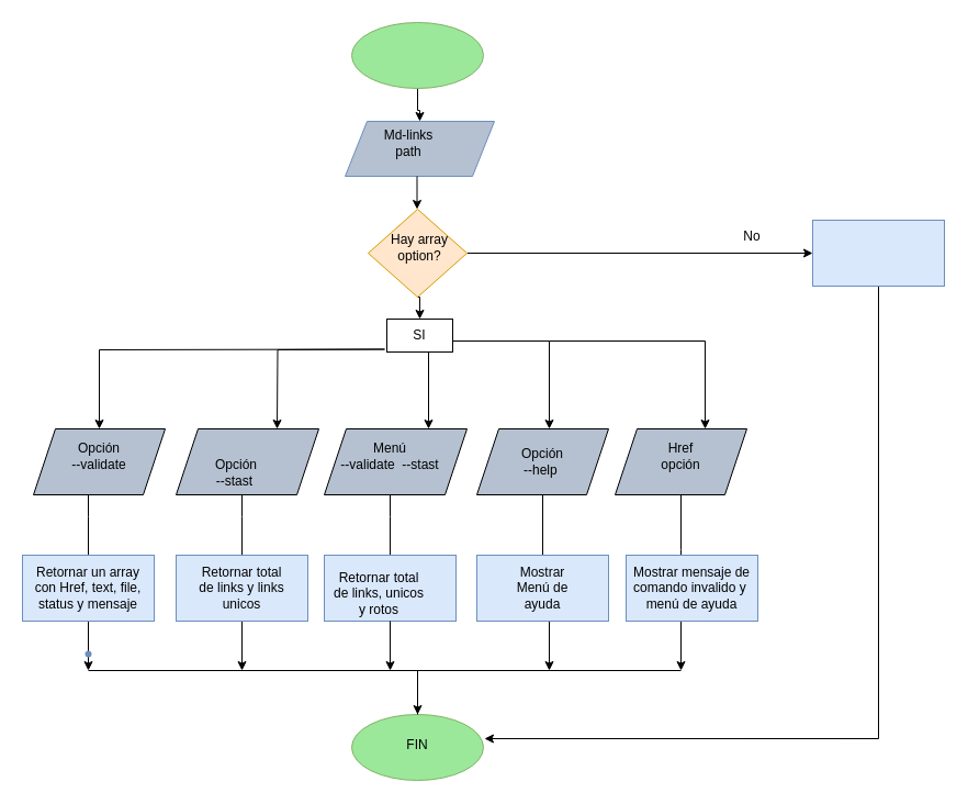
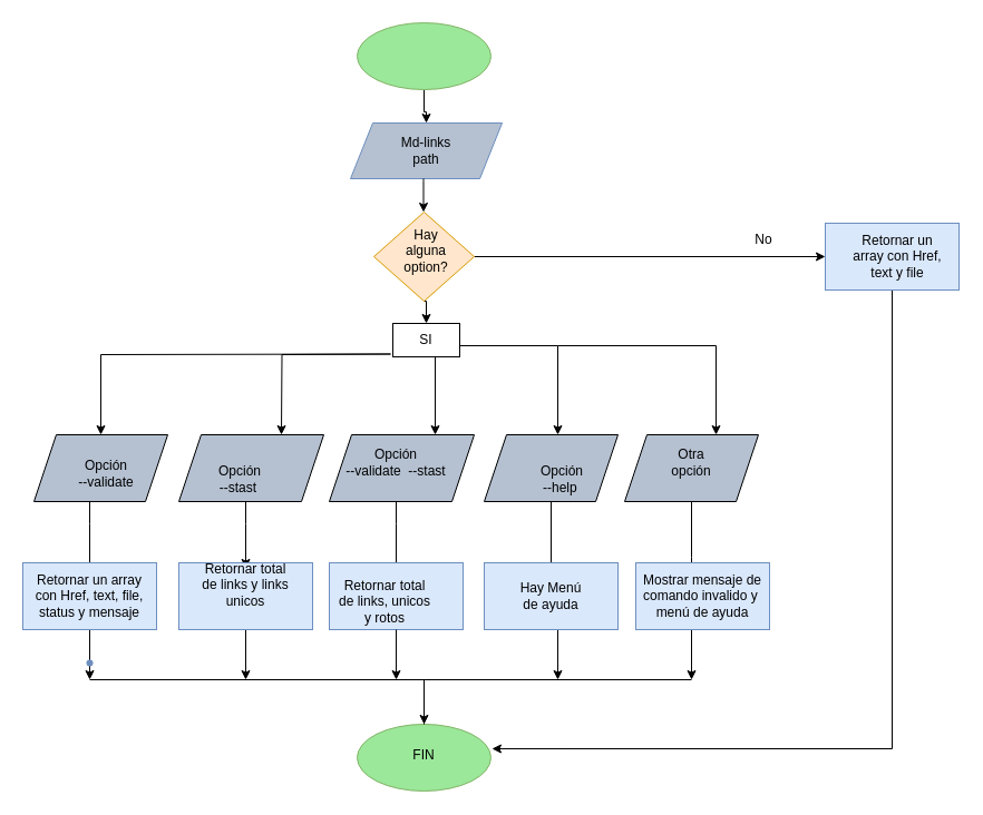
- <mxCell id="12" value="Md-links path" style="text;html=1;strokeColor=none;fillColor=none;align=center;verticalAlign=middle;whiteSpace=wrap;rounded=0;" parent="1" vertex="1"><mxGeometry x="342" y="120" width="60" height="20" as="geometry" /></mxCell>
+ <mxCell id="12" value="Md-links path" style="text;html=1;strokeColor=none;fillColor=none;align=center;verticalAlign=middle;whiteSpace=wrap;rounded=0;" parent="1" vertex="1"><mxGeometry x="352" y="125" width="60" height="20" as="geometry" /></mxCell>
- <mxCell id="11" value="Hay array option?" style="text;html=1;strokeColor=none;fillColor=none;align=center;verticalAlign=middle;whiteSpace=wrap;rounded=0;" parent="1" vertex="1"><mxGeometry x="352" y="210" width="60" height="30" as="geometry" /></mxCell>
+ <mxCell id="11" value="Hay alguna option?" style="text;html=1;strokeColor=none;fillColor=none;align=center;verticalAlign=middle;whiteSpace=wrap;rounded=0;" parent="1" vertex="1"><mxGeometry x="352" y="210" width="60" height="30" as="geometry" /></mxCell>
+ <mxCell id="16" value="Retornar un array con Href, text y file" style="text;html=1;strokeColor=none;fillColor=none;align=center;verticalAlign=middle;whiteSpace=wrap;rounded=0;" parent="1" vertex="1"><mxGeometry x="760" y="215" width="90" height="30" as="geometry" /></mxCell>
- <mxCell id="29" value="Opción&lt;br&gt;--validate" style="text;html=1;strokeColor=none;fillColor=none;align=center;verticalAlign=middle;whiteSpace=wrap;rounded=0;" parent="1" vertex="1"><mxGeometry x="50" y="400" width="80" height="30" as="geometry" /></mxCell>
+ <mxCell id="29" value="Opción&lt;br&gt;--validate" style="text;html=1;strokeColor=none;fillColor=none;align=center;verticalAlign=middle;whiteSpace=wrap;rounded=0;" parent="1" vertex="1"><mxGeometry x="55" y="410" width="80" height="30" as="geometry" /></mxCell>
- <mxCell id="30" value="Menú&lt;br&gt;--validate&amp;nbsp; --stast" style="text;html=1;strokeColor=none;fillColor=none;align=center;verticalAlign=middle;whiteSpace=wrap;rounded=0;" parent="1" vertex="1"><mxGeometry x="285" y="400" width="140" height="30" as="geometry" /></mxCell>
+ <mxCell id="30" value="Opción&lt;br&gt;--validate&amp;nbsp; --stast" style="text;html=1;strokeColor=none;fillColor=none;align=center;verticalAlign=middle;whiteSpace=wrap;rounded=0;" parent="1" vertex="1"><mxGeometry x="285" y="400" width="140" height="30" as="geometry" /></mxCell>
- <mxCell id="48" value="&lt;font style=&quot;vertical-align: inherit;&quot;&gt;&lt;font style=&quot;vertical-align: inherit;&quot;&gt;Href opción&lt;/font&gt;&lt;/font&gt;" style="text;html=1;strokeColor=none;fillColor=none;align=center;verticalAlign=middle;whiteSpace=wrap;rounded=0;" vertex="1" parent="1"><mxGeometry x="590" y="400" width="60" height="30" as="geometry" /></mxCell>
+ <mxCell id="48" value="&lt;font style=&quot;vertical-align: inherit;&quot;&gt;&lt;font style=&quot;vertical-align: inherit;&quot;&gt;Otra opción&lt;/font&gt;&lt;/font&gt;" style="text;html=1;strokeColor=none;fillColor=none;align=center;verticalAlign=middle;whiteSpace=wrap;rounded=0;" vertex="1" parent="1"><mxGeometry x="590" y="400" width="60" height="30" as="geometry" /></mxCell>
- <mxCell id="31" value="Opción&lt;br&gt;--help&amp;nbsp;" style="text;html=1;strokeColor=none;fillColor=none;align=center;verticalAlign=middle;whiteSpace=wrap;rounded=0;" parent="1" vertex="1"><mxGeometry x="454" y="405" width="80" height="30" as="geometry" /></mxCell>
+ <mxCell id="31" value="Opción&lt;br&gt;--help&amp;nbsp;" style="text;html=1;strokeColor=none;fillColor=none;align=center;verticalAlign=middle;whiteSpace=wrap;rounded=0;" parent="1" vertex="1"><mxGeometry x="464" y="415" width="80" height="30" as="geometry" /></mxCell>
- <mxCell id="41" value="Retornar total de links y links unicos" style="text;html=1;strokeColor=none;fillColor=none;align=center;verticalAlign=middle;whiteSpace=wrap;rounded=0;" parent="1" vertex="1"><mxGeometry x="175" y="520" width="90" height="30" as="geometry" /></mxCell>
+ <mxCell id="41" value="Retornar total de links y links unicos" style="text;html=1;strokeColor=none;fillColor=none;align=center;verticalAlign=middle;whiteSpace=wrap;rounded=0;" parent="1" vertex="1"><mxGeometry x="175" y="510" width="90" height="30" as="geometry" /></mxCell>
- <mxCell id="50" value="&lt;font style=&quot;vertical-align: inherit;&quot;&gt;&lt;font style=&quot;vertical-align: inherit;&quot;&gt;Mostrar Menú de ayuda&lt;/font&gt;&lt;/font&gt;" style="text;html=1;strokeColor=none;fillColor=none;align=center;verticalAlign=middle;whiteSpace=wrap;rounded=0;" vertex="1" parent="1"><mxGeometry x="464" y="520" width="60" height="30" as="geometry" /></mxCell>
+ <mxCell id="50" value="&lt;font style=&quot;vertical-align: inherit;&quot;&gt;&lt;font style=&quot;vertical-align: inherit;&quot;&gt;Hay Menú de ayuda&lt;/font&gt;&lt;/font&gt;" style="text;html=1;strokeColor=none;fillColor=none;align=center;verticalAlign=middle;whiteSpace=wrap;rounded=0;" vertex="1" parent="1"><mxGeometry x="464" y="520" width="60" height="30" as="geometry" /></mxCell>
